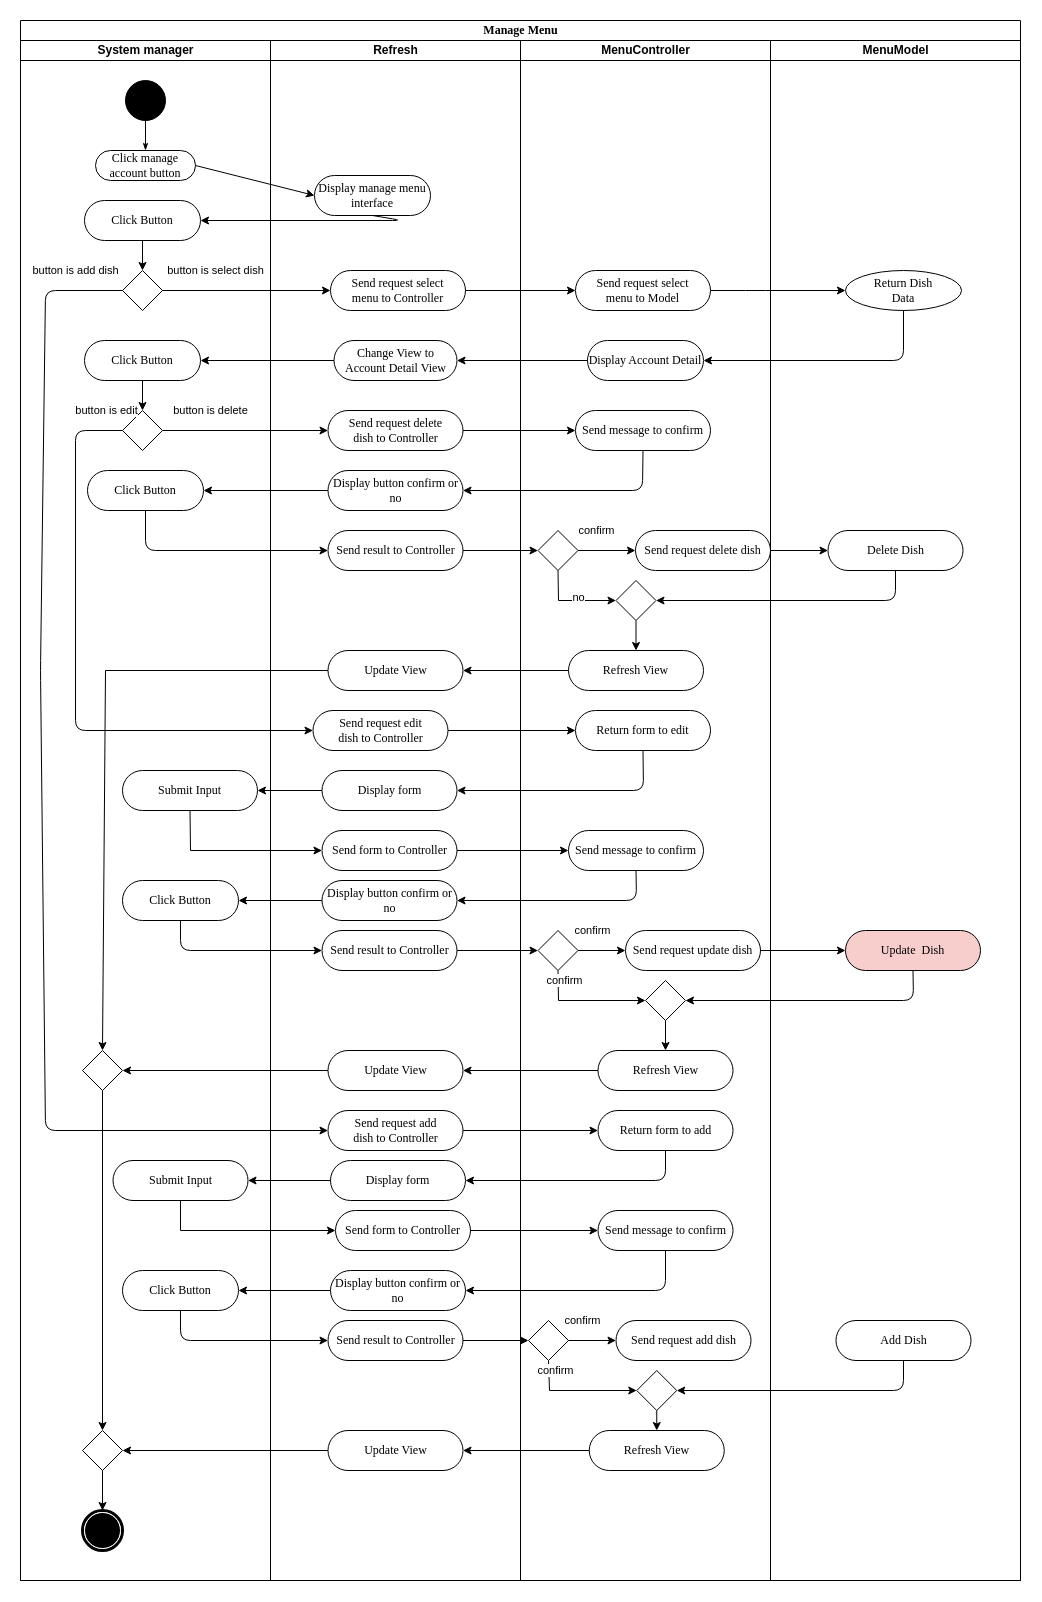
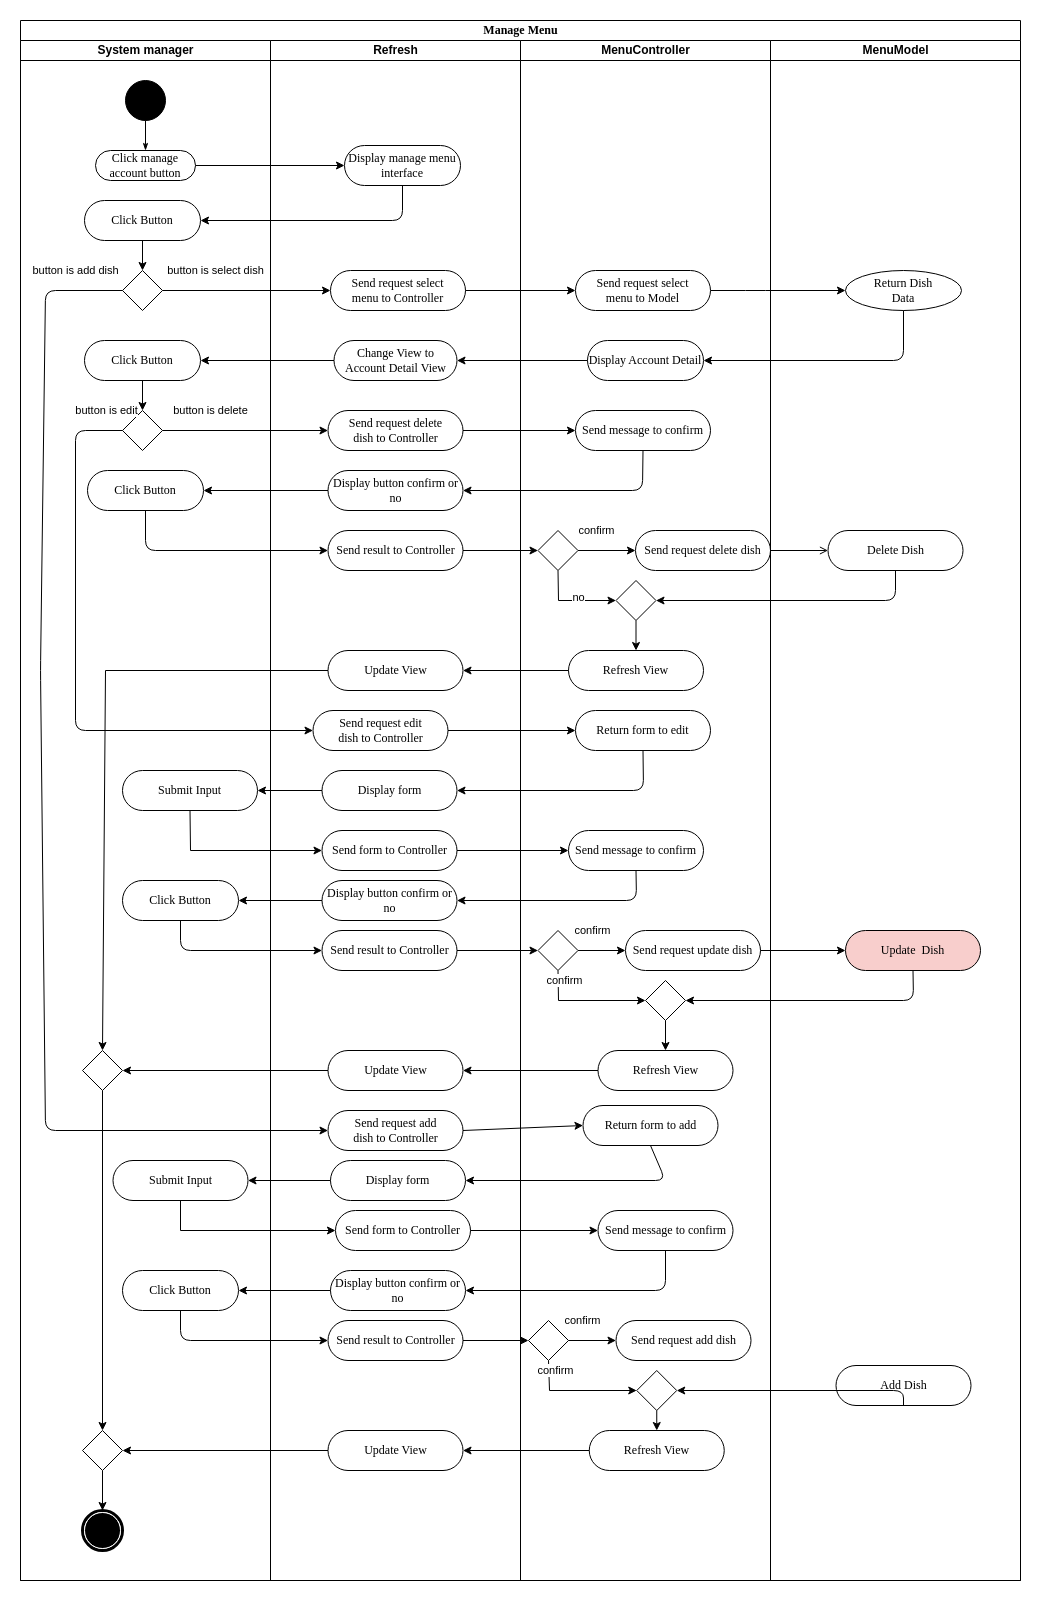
- <mxCell id="26" value="Display manage menu interface" style="rounded=1;whiteSpace=wrap;html=1;shadow=0;comic=0;labelBackgroundColor=none;strokeWidth=1;fontFamily=Verdana;fontSize=12;align=center;arcSize=50;" vertex="1" parent="25"><mxGeometry x="44" y="135" width="116" height="40" as="geometry" /></mxCell>
+ <mxCell id="26" value="Display manage menu interface" style="rounded=1;whiteSpace=wrap;html=1;shadow=0;comic=0;labelBackgroundColor=none;strokeWidth=1;fontFamily=Verdana;fontSize=12;align=center;arcSize=50;" vertex="1" parent="25"><mxGeometry x="74" y="105" width="116" height="40" as="geometry" /></mxCell>
- <mxCell id="91" value="" style="endArrow=classic;html=1;rounded=0;exitX=1;exitY=0.5;exitDx=0;exitDy=0;entryX=0;entryY=0.5;entryDx=0;entryDy=0;" edge="1" parent="2" source="50" target="78"><mxGeometry width="50" height="50" relative="1" as="geometry"><mxPoint x="632.5" y="596" as="sourcePoint" /><mxPoint x="632.5" y="630" as="targetPoint" /></mxGeometry></mxCell>
+ <mxCell id="91" value="" style="endArrow=open;html=1;rounded=0;exitX=1;exitY=0.5;exitDx=0;exitDy=0;entryX=0;entryY=0.5;entryDx=0;entryDy=0;" edge="1" parent="2" source="50" target="78"><mxGeometry width="50" height="50" relative="1" as="geometry"><mxPoint x="632.5" y="596" as="sourcePoint" /><mxPoint x="632.5" y="630" as="targetPoint" /></mxGeometry></mxCell>
- <mxCell id="65" value="Return form to add" style="rounded=1;whiteSpace=wrap;html=1;shadow=0;comic=0;labelBackgroundColor=none;strokeWidth=1;fontFamily=Verdana;fontSize=12;align=center;arcSize=50;" vertex="1" parent="45"><mxGeometry x="77.5" y="1070" width="135" height="40" as="geometry" /></mxCell>
+ <mxCell id="65" value="Return form to add" style="rounded=1;whiteSpace=wrap;html=1;shadow=0;comic=0;labelBackgroundColor=none;strokeWidth=1;fontFamily=Verdana;fontSize=12;align=center;arcSize=50;" vertex="1" parent="45"><mxGeometry x="62.5" y="1065" width="135" height="40" as="geometry" /></mxCell>
- <mxCell id="80" value="Add Dish" style="rounded=1;whiteSpace=wrap;html=1;shadow=0;comic=0;labelBackgroundColor=none;strokeWidth=1;fontFamily=Verdana;fontSize=12;align=center;arcSize=50;" vertex="1" parent="76"><mxGeometry x="65.5" y="1280" width="135" height="40" as="geometry" /></mxCell>
+ <mxCell id="80" value="Add Dish" style="rounded=1;whiteSpace=wrap;html=1;shadow=0;comic=0;labelBackgroundColor=none;strokeWidth=1;fontFamily=Verdana;fontSize=12;align=center;arcSize=50;" vertex="1" parent="76"><mxGeometry x="65.5" y="1325" width="135" height="40" as="geometry" /></mxCell>
